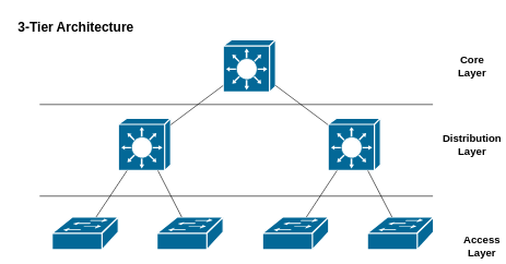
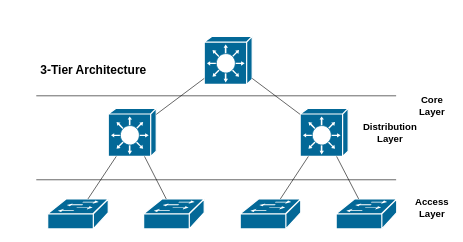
- <mxCell id="15" value="3-Tier Architecture" style="text;html=1;align=center;verticalAlign=middle;resizable=0;points=[];autosize=1;strokeColor=none;fillColor=none;fontSize=20;fontStyle=1" vertex="1" parent="1"><mxGeometry x="20" y="20" width="190" height="40" as="geometry" /></mxCell>
+ <mxCell id="15" value="3-Tier Architecture" style="text;html=1;align=center;verticalAlign=middle;resizable=0;points=[];autosize=1;strokeColor=none;fillColor=none;fontSize=20;fontStyle=1" vertex="1" parent="1"><mxGeometry x="60" y="95" width="190" height="40" as="geometry" /></mxCell>
- <mxCell id="18" value="Core Layer" style="text;html=1;align=center;verticalAlign=middle;whiteSpace=wrap;rounded=0;fontSize=16;fontStyle=1" vertex="1" parent="1"><mxGeometry x="690" y="85" width="60" height="30" as="geometry" /></mxCell>
+ <mxCell id="18" value="Core Layer" style="text;html=1;align=center;verticalAlign=middle;whiteSpace=wrap;rounded=0;fontSize=16;fontStyle=1" vertex="1" parent="1"><mxGeometry x="690" y="160" width="60" height="30" as="geometry" /></mxCell>
- <mxCell id="19" value="Distribution Layer" style="text;html=1;align=center;verticalAlign=middle;whiteSpace=wrap;rounded=0;fontSize=16;fontStyle=1" vertex="1" parent="1"><mxGeometry x="690" y="205" width="60" height="30" as="geometry" /></mxCell>
+ <mxCell id="19" value="Distribution Layer" style="text;html=1;align=center;verticalAlign=middle;whiteSpace=wrap;rounded=0;fontSize=16;fontStyle=1" vertex="1" parent="1"><mxGeometry x="620" y="205" width="60" height="30" as="geometry" /></mxCell>
- <mxCell id="20" value="Access&lt;div&gt;Layer&lt;/div&gt;" style="text;html=1;align=center;verticalAlign=middle;whiteSpace=wrap;rounded=0;fontSize=16;fontStyle=1" vertex="1" parent="1"><mxGeometry x="705" y="361" width="60" height="30" as="geometry" /></mxCell>
+ <mxCell id="20" value="Access&lt;div&gt;Layer&lt;/div&gt;" style="text;html=1;align=center;verticalAlign=middle;whiteSpace=wrap;rounded=0;fontSize=16;fontStyle=1" vertex="1" parent="1"><mxGeometry x="690" y="331" width="60" height="30" as="geometry" /></mxCell>
